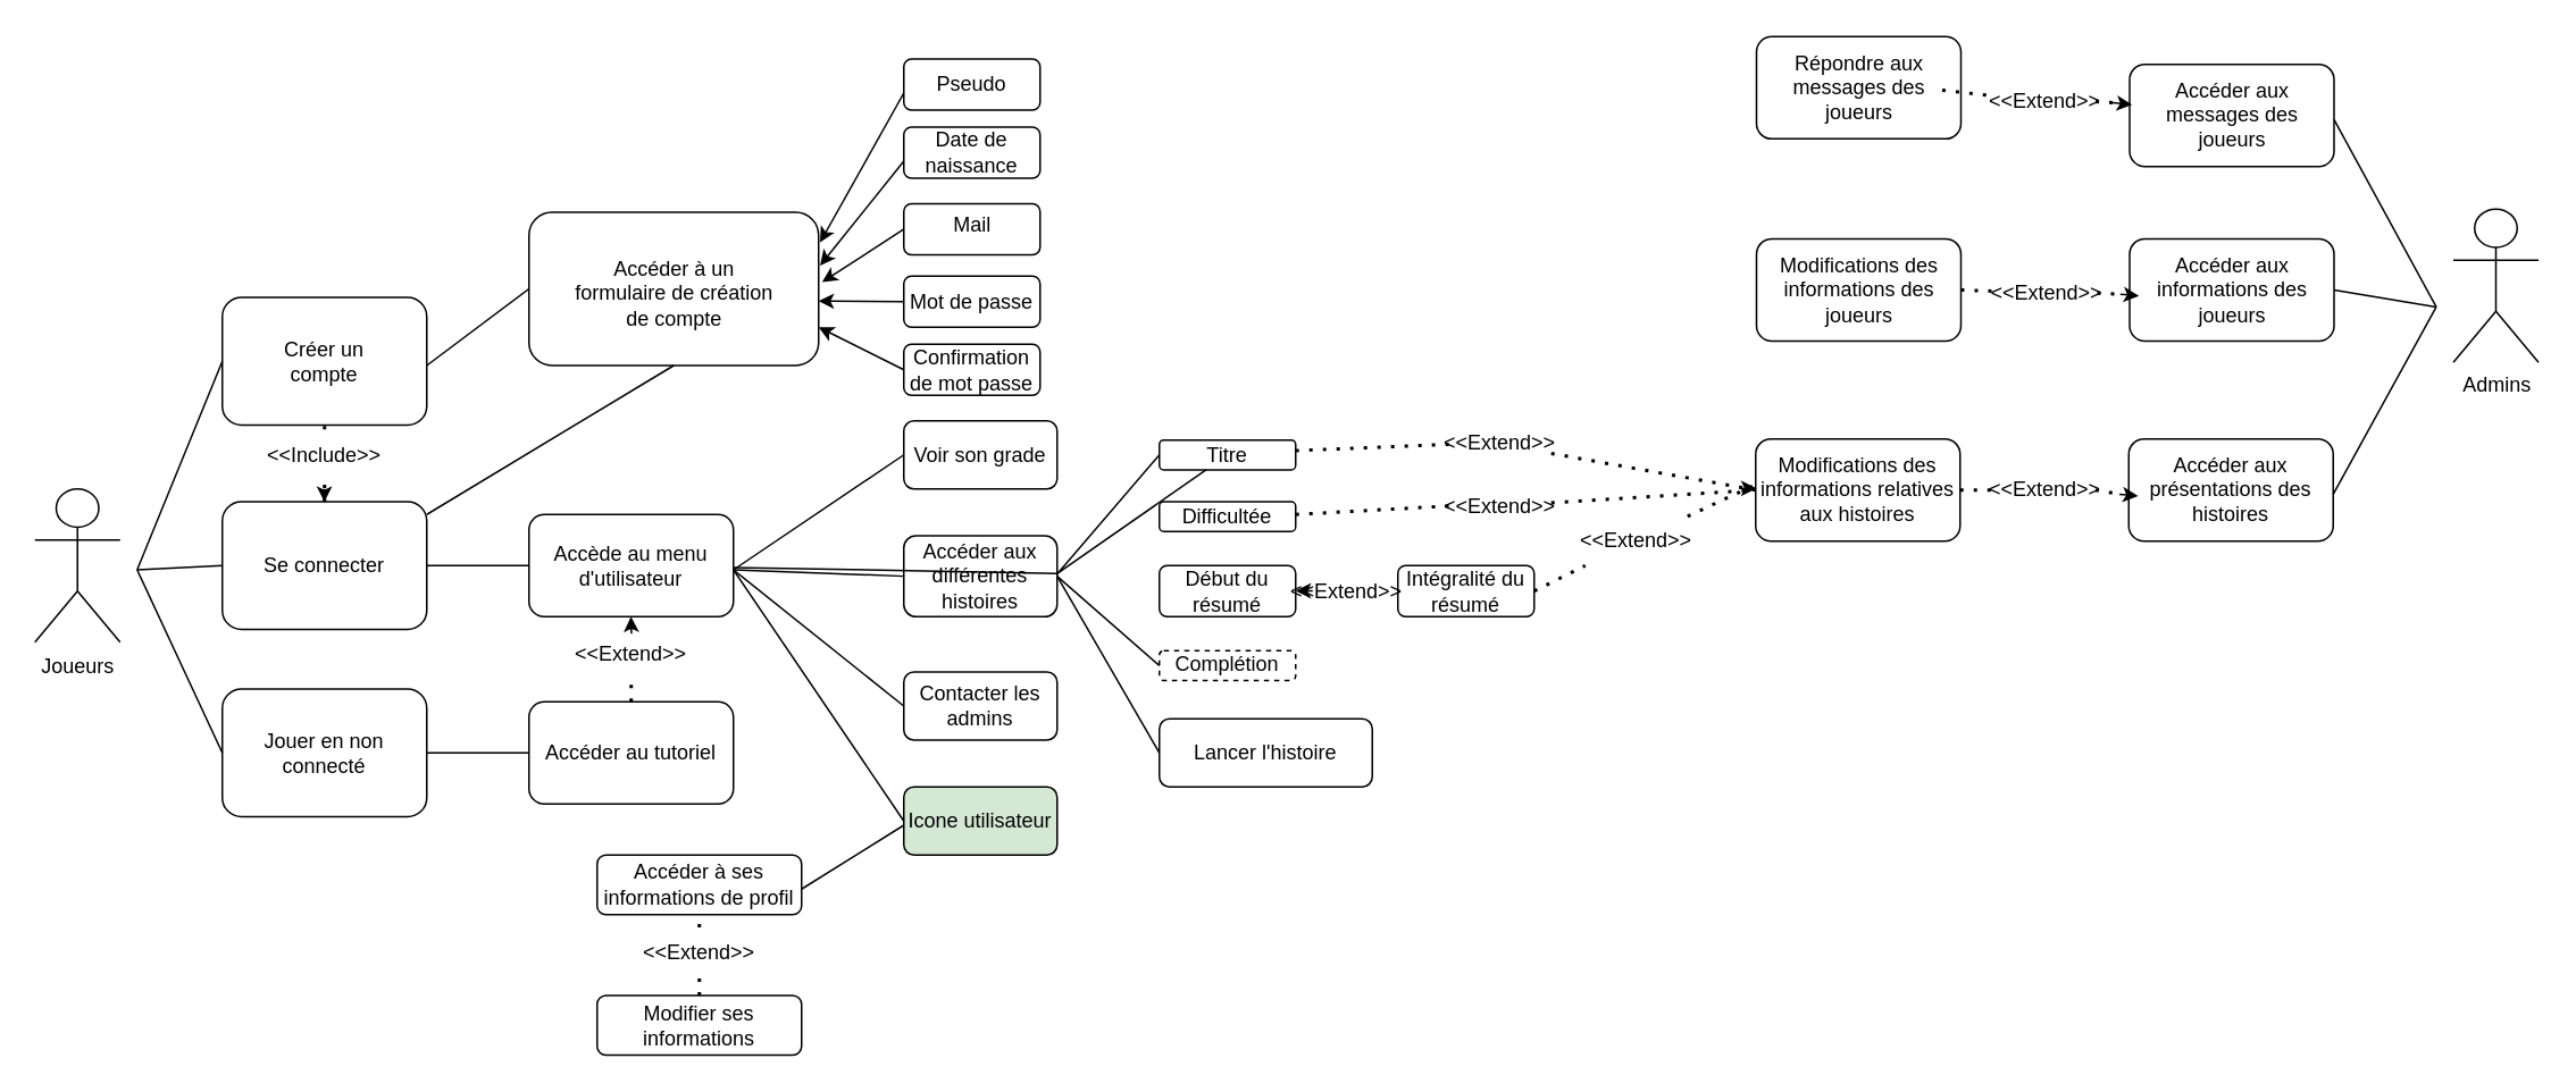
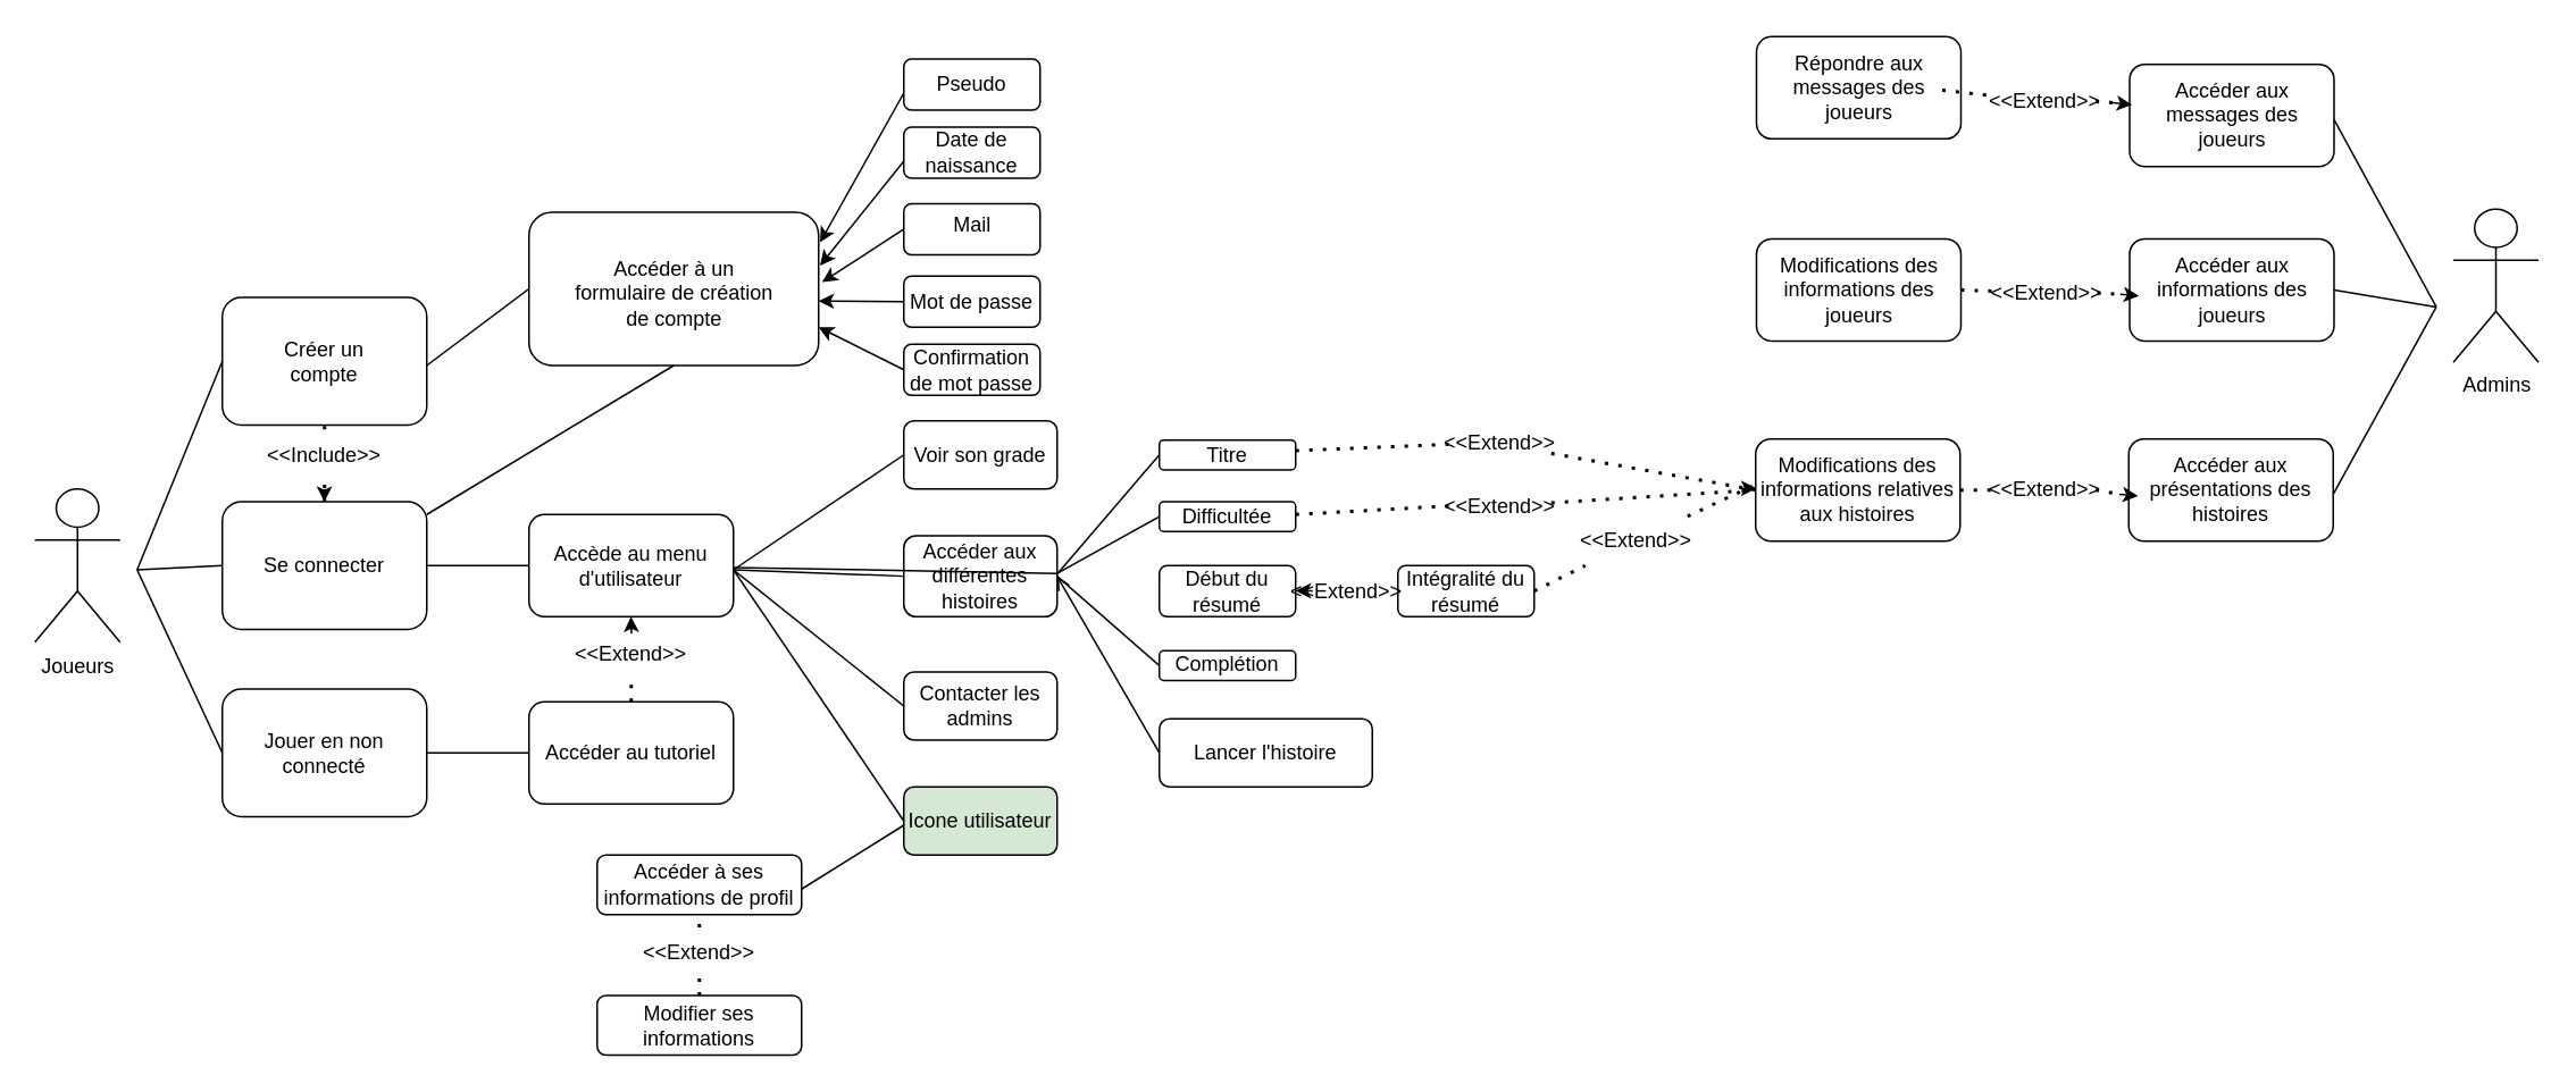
- <mxCell id="54" value="" style="endArrow=none;html=1;rounded=0;exitX=1.007;exitY=0.459;exitDx=0;exitDy=0;exitPerimeter=0;" edge="1" parent="1" source="36" target="44"><mxGeometry width="50" height="50" relative="1" as="geometry"><mxPoint x="640" y="356.5" as="sourcePoint" /><mxPoint x="690" y="306.5" as="targetPoint" /></mxGeometry></mxCell>
+ <mxCell id="54" value="" style="endArrow=none;html=1;rounded=0;exitX=1.007;exitY=0.459;exitDx=0;exitDy=0;exitPerimeter=0;entryX=0;entryY=0.5;entryDx=0;entryDy=0;" edge="1" parent="1" source="36" target="45"><mxGeometry width="50" height="50" relative="1" as="geometry"><mxPoint x="640" y="356.5" as="sourcePoint" /><mxPoint x="690" y="306.5" as="targetPoint" /></mxGeometry></mxCell>
- <mxCell id="57" value="" style="endArrow=none;html=1;rounded=0;entryX=1;entryY=0.5;entryDx=0;entryDy=0;exitX=0;exitY=0.5;exitDx=0;exitDy=0;" edge="1" parent="1" source="56" target="36"><mxGeometry width="50" height="50" relative="1" as="geometry"><mxPoint x="780" y="434" as="sourcePoint" /><mxPoint x="830" y="384" as="targetPoint" /></mxGeometry></mxCell>
+ <mxCell id="57" value="" style="endArrow=open;html=1;rounded=0;entryX=1;entryY=0.5;entryDx=0;entryDy=0;exitX=0;exitY=0.5;exitDx=0;exitDy=0;" edge="1" parent="1" source="56" target="36"><mxGeometry width="50" height="50" relative="1" as="geometry"><mxPoint x="780" y="434" as="sourcePoint" /><mxPoint x="830" y="384" as="targetPoint" /></mxGeometry></mxCell>
- <mxCell id="51" value="Complétion" style="rounded=1;whiteSpace=wrap;html=1;dashed=1;" vertex="1" parent="1"><mxGeometry x="680" y="381.5" width="80" height="17.5" as="geometry" /></mxCell>
+ <mxCell id="51" value="Complétion" style="rounded=1;whiteSpace=wrap;html=1;" vertex="1" parent="1"><mxGeometry x="680" y="381.5" width="80" height="17.5" as="geometry" /></mxCell>
